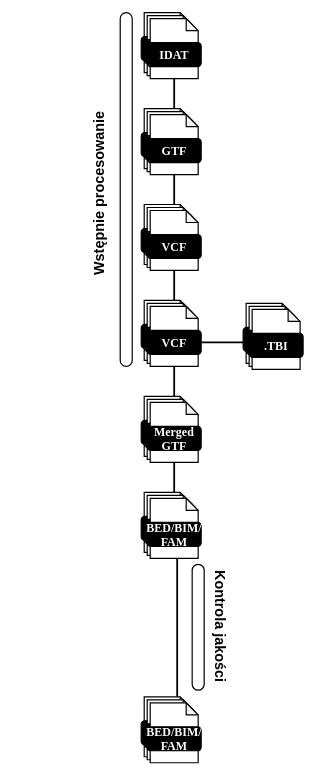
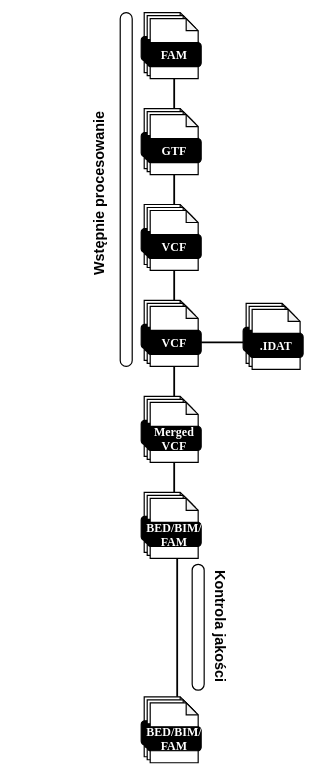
- <mxCell id="8" value="&lt;font data-font-src=&quot;https://fonts.googleapis.com/css?family=Maven+Pro&quot; face=&quot;Maven Pro&quot; color=&quot;#ffffff&quot;&gt;&lt;b&gt;&lt;font style=&quot;font-size: 20px;&quot;&gt;IDAT&lt;/font&gt;&lt;/b&gt;&lt;/font&gt;" style="rounded=1;whiteSpace=wrap;html=1;strokeWidth=2;fillColor=#000000;" vertex="1" parent="2"><mxGeometry x="10" y="50" width="90" height="40" as="geometry" /></mxCell>
+ <mxCell id="8" value="&lt;font data-font-src=&quot;https://fonts.googleapis.com/css?family=Maven+Pro&quot; face=&quot;Maven Pro&quot; color=&quot;#ffffff&quot;&gt;&lt;b&gt;&lt;font style=&quot;font-size: 20px;&quot;&gt;FAM&lt;/font&gt;&lt;/b&gt;&lt;/font&gt;" style="rounded=1;whiteSpace=wrap;html=1;strokeWidth=2;fillColor=#000000;" vertex="1" parent="2"><mxGeometry x="10" y="50" width="90" height="40" as="geometry" /></mxCell>
- <mxCell id="40" value="&lt;font face=&quot;Maven Pro&quot; color=&quot;#ffffff&quot;&gt;&lt;span style=&quot;font-size: 20px;&quot;&gt;&lt;b&gt;.TBI&lt;/b&gt;&lt;/span&gt;&lt;/font&gt;" style="rounded=1;whiteSpace=wrap;html=1;strokeWidth=2;fillColor=#000000;" vertex="1" parent="34"><mxGeometry x="10" y="50" width="90" height="40" as="geometry" /></mxCell>
+ <mxCell id="40" value="&lt;font face=&quot;Maven Pro&quot; color=&quot;#ffffff&quot;&gt;&lt;span style=&quot;font-size: 20px;&quot;&gt;&lt;b&gt;.IDAT&lt;/b&gt;&lt;/span&gt;&lt;/font&gt;" style="rounded=1;whiteSpace=wrap;html=1;strokeWidth=2;fillColor=#000000;" vertex="1" parent="34"><mxGeometry x="10" y="50" width="90" height="40" as="geometry" /></mxCell>
- <mxCell id="48" value="&lt;font face=&quot;Maven Pro&quot; color=&quot;#ffffff&quot;&gt;&lt;span style=&quot;font-size: 20px;&quot;&gt;&lt;b&gt;Merged GTF&lt;/b&gt;&lt;/span&gt;&lt;/font&gt;" style="rounded=1;whiteSpace=wrap;html=1;strokeWidth=2;fillColor=#000000;" vertex="1" parent="42"><mxGeometry x="10" y="50" width="90" height="40" as="geometry" /></mxCell>
+ <mxCell id="48" value="&lt;font face=&quot;Maven Pro&quot; color=&quot;#ffffff&quot;&gt;&lt;span style=&quot;font-size: 20px;&quot;&gt;&lt;b&gt;Merged VCF&lt;/b&gt;&lt;/span&gt;&lt;/font&gt;" style="rounded=1;whiteSpace=wrap;html=1;strokeWidth=2;fillColor=#000000;" vertex="1" parent="42"><mxGeometry x="10" y="50" width="90" height="40" as="geometry" /></mxCell>
